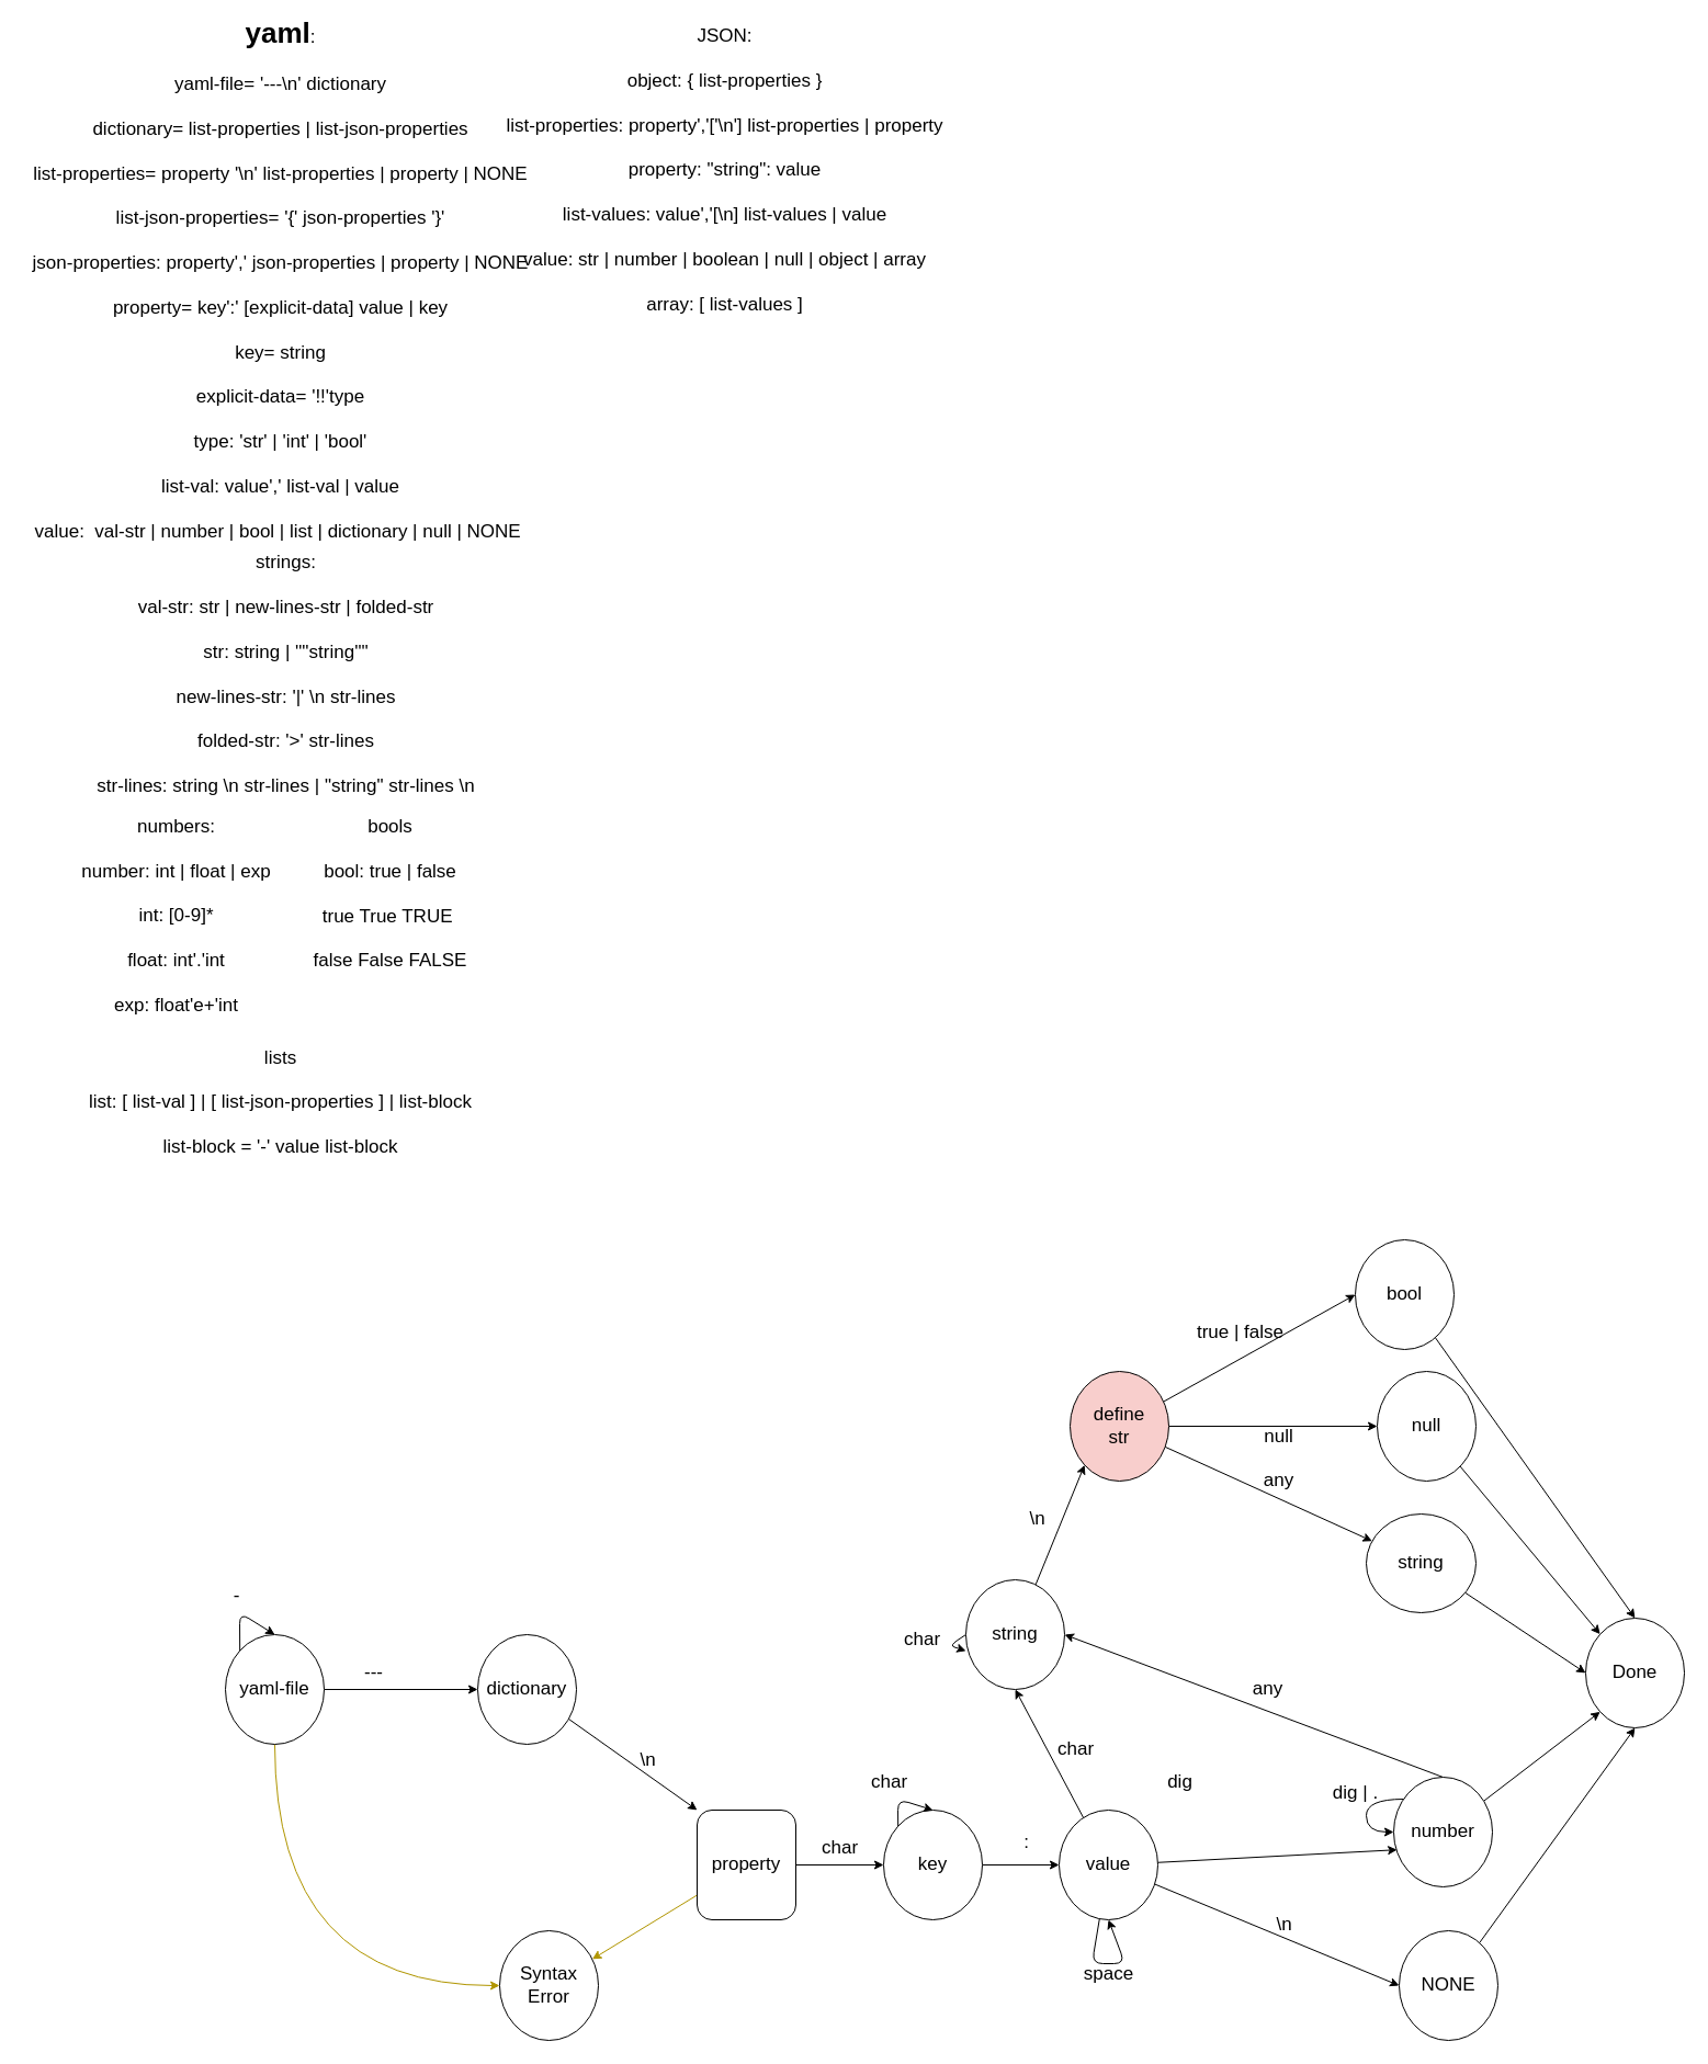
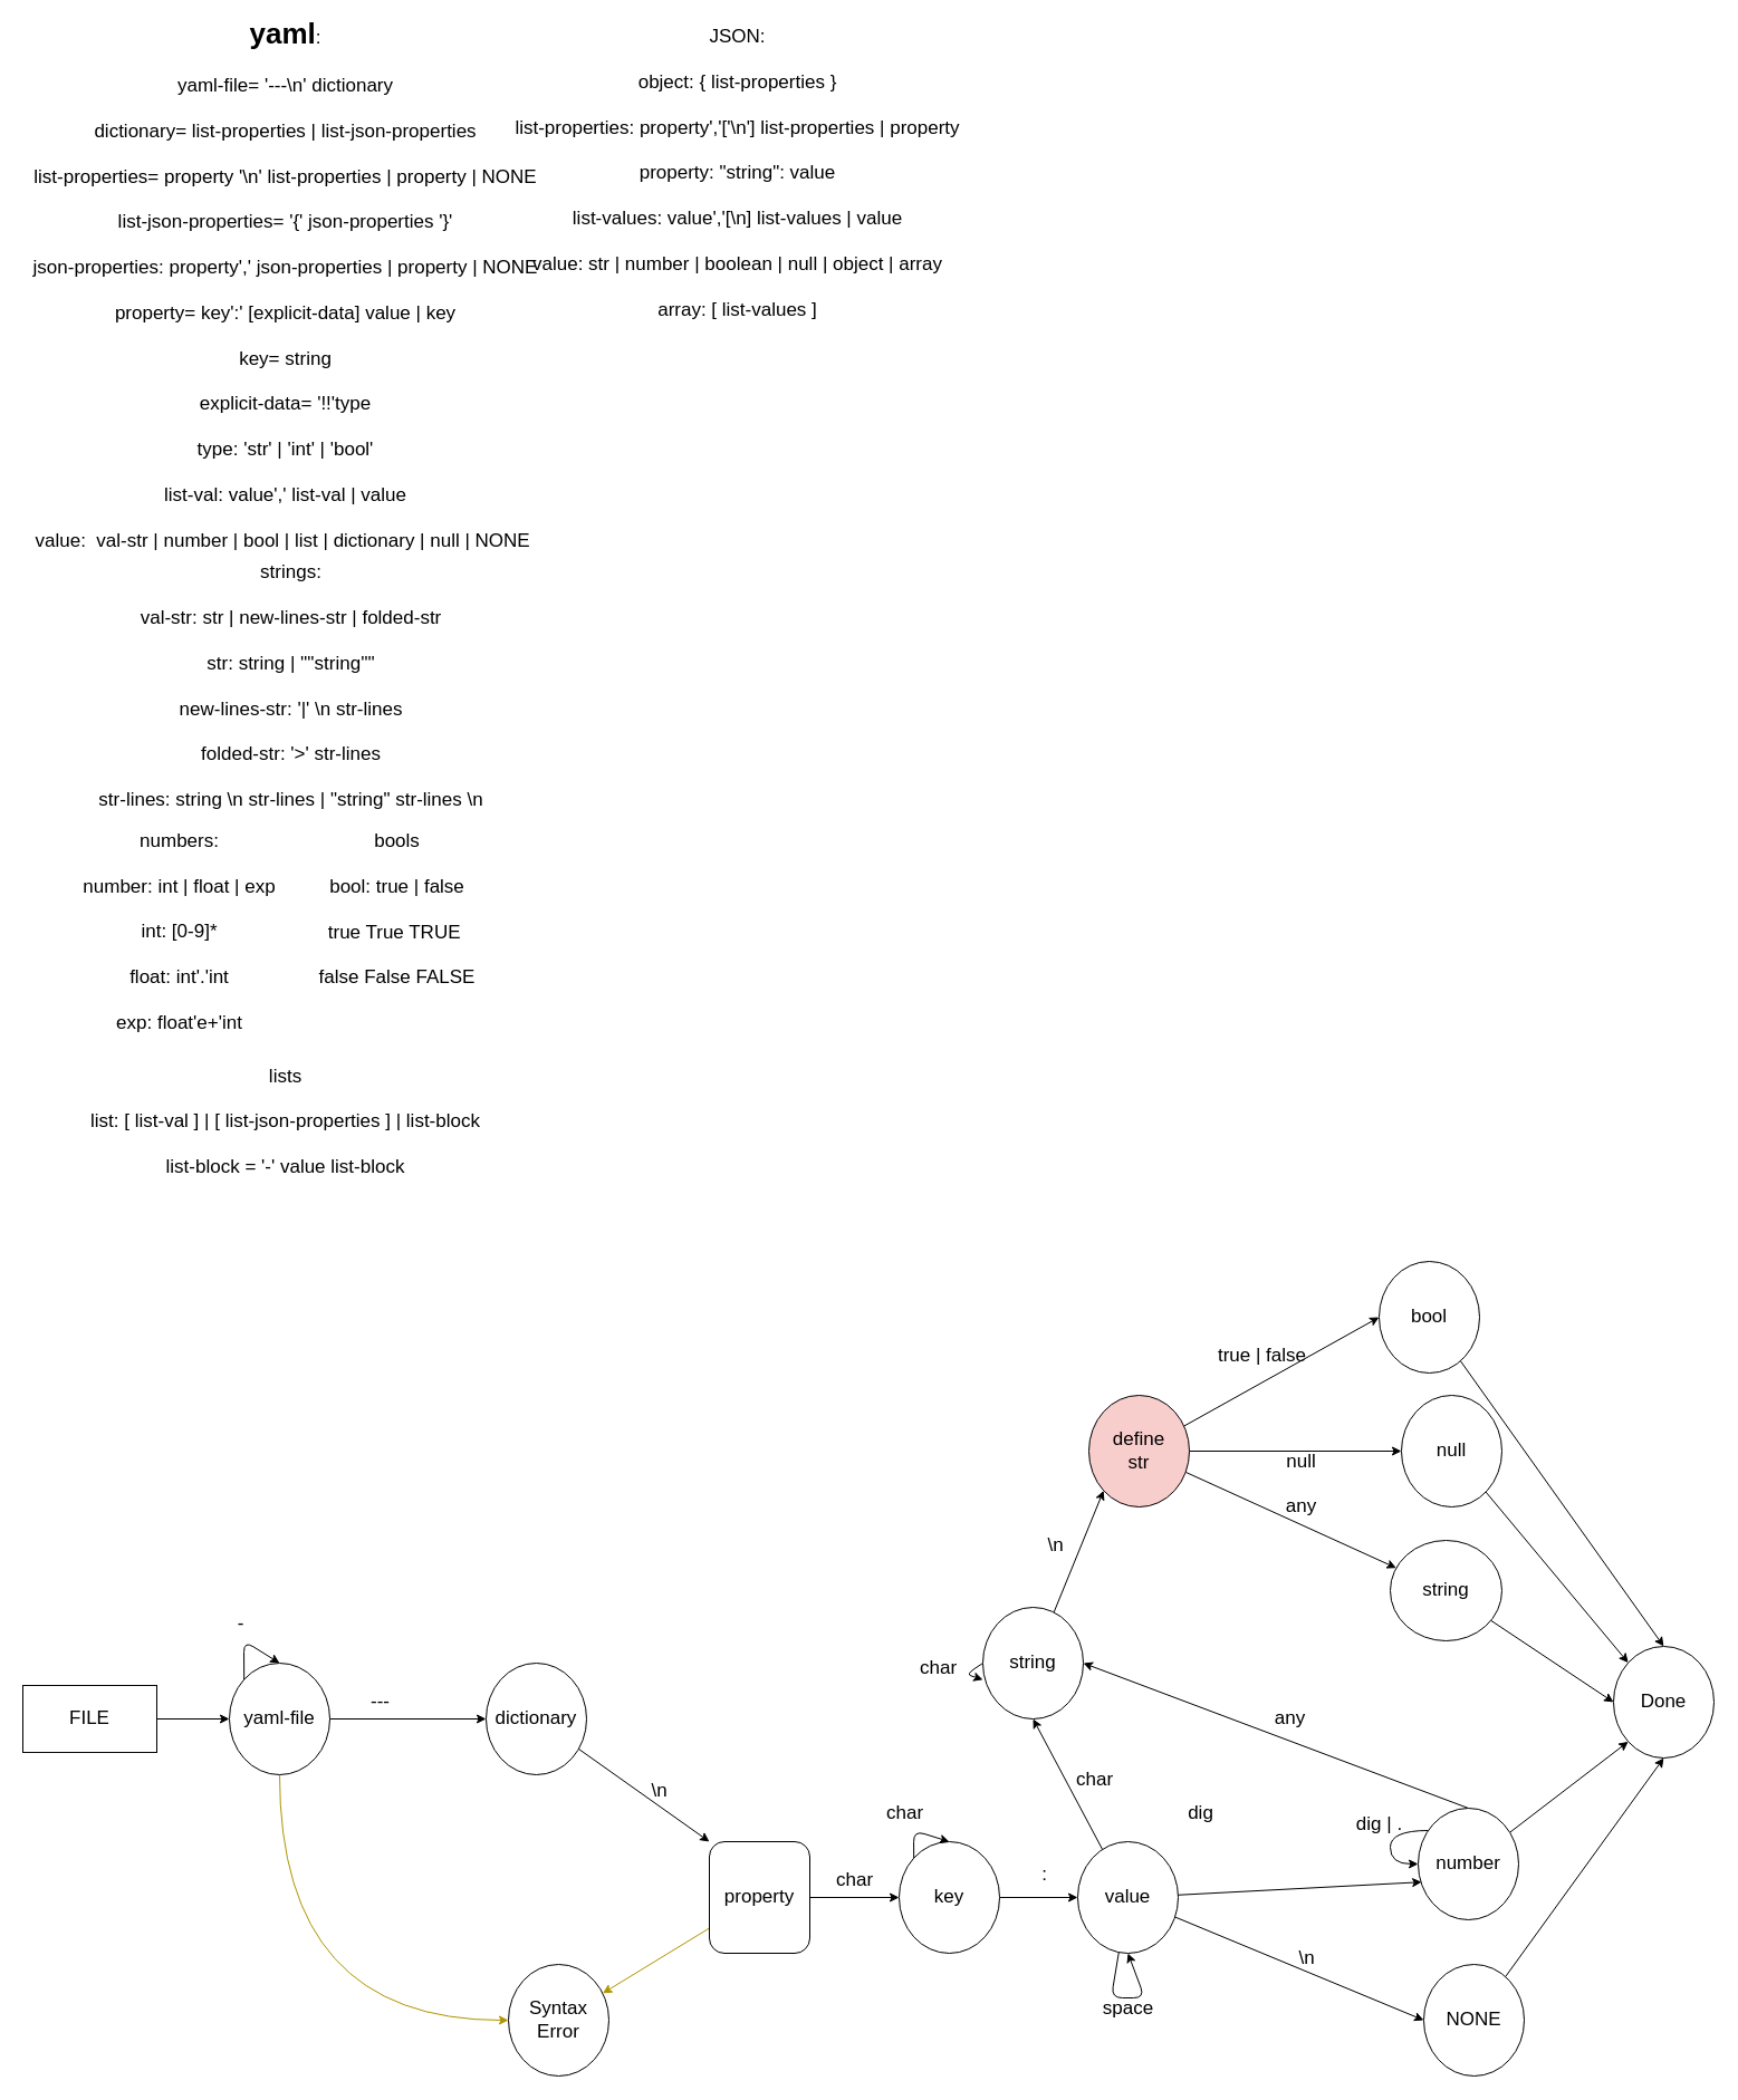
+ <mxCell id="19" value="FILE" style="whiteSpace=wrap;html=1;fontSize=17;" vertex="1" parent="1"><mxGeometry x="20" y="1510" width="120" height="60" as="geometry" /></mxCell>
+ <mxCell id="18" style="edgeStyle=none;html=1;entryX=0;entryY=0.5;entryDx=0;entryDy=0;fontSize=17;" edge="1" parent="1" source="19" target="11"><mxGeometry relative="1" as="geometry" /></mxCell>
